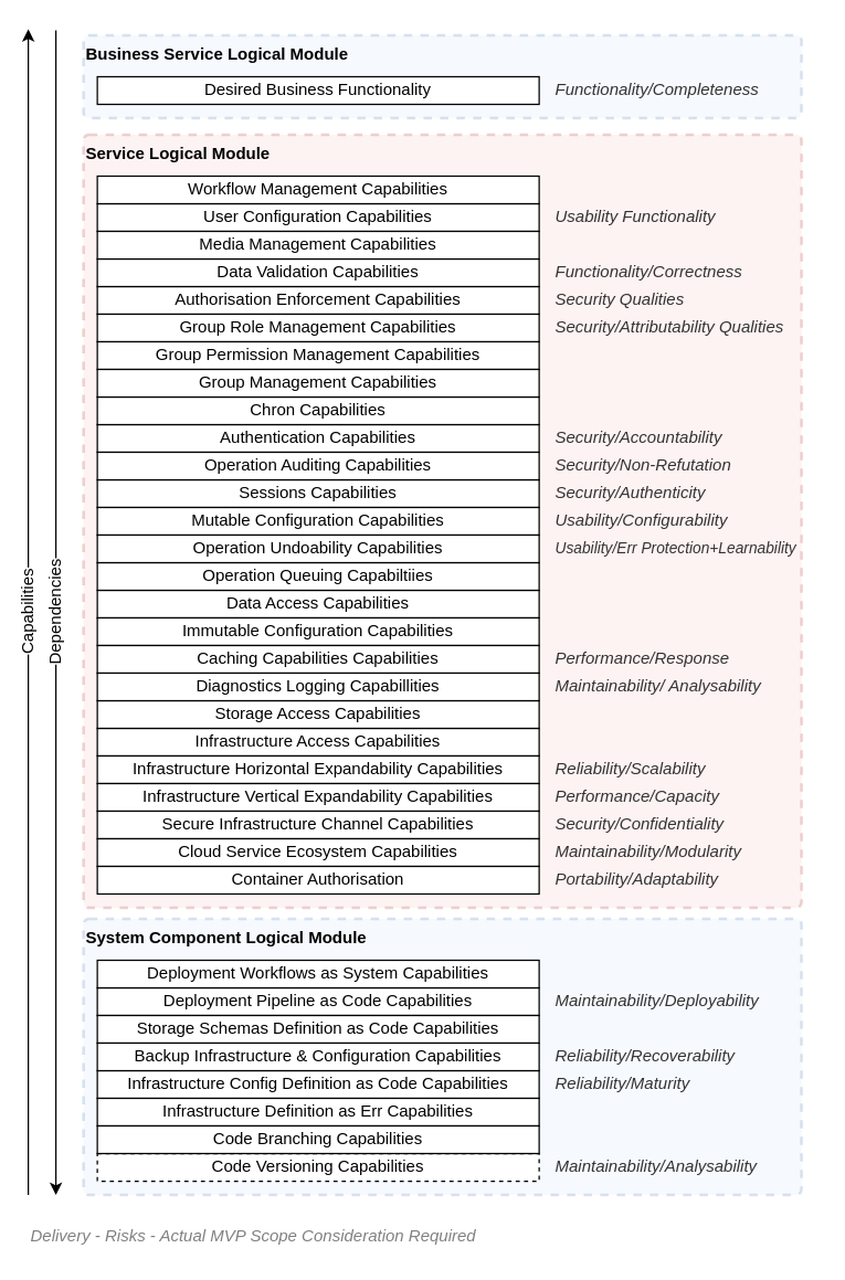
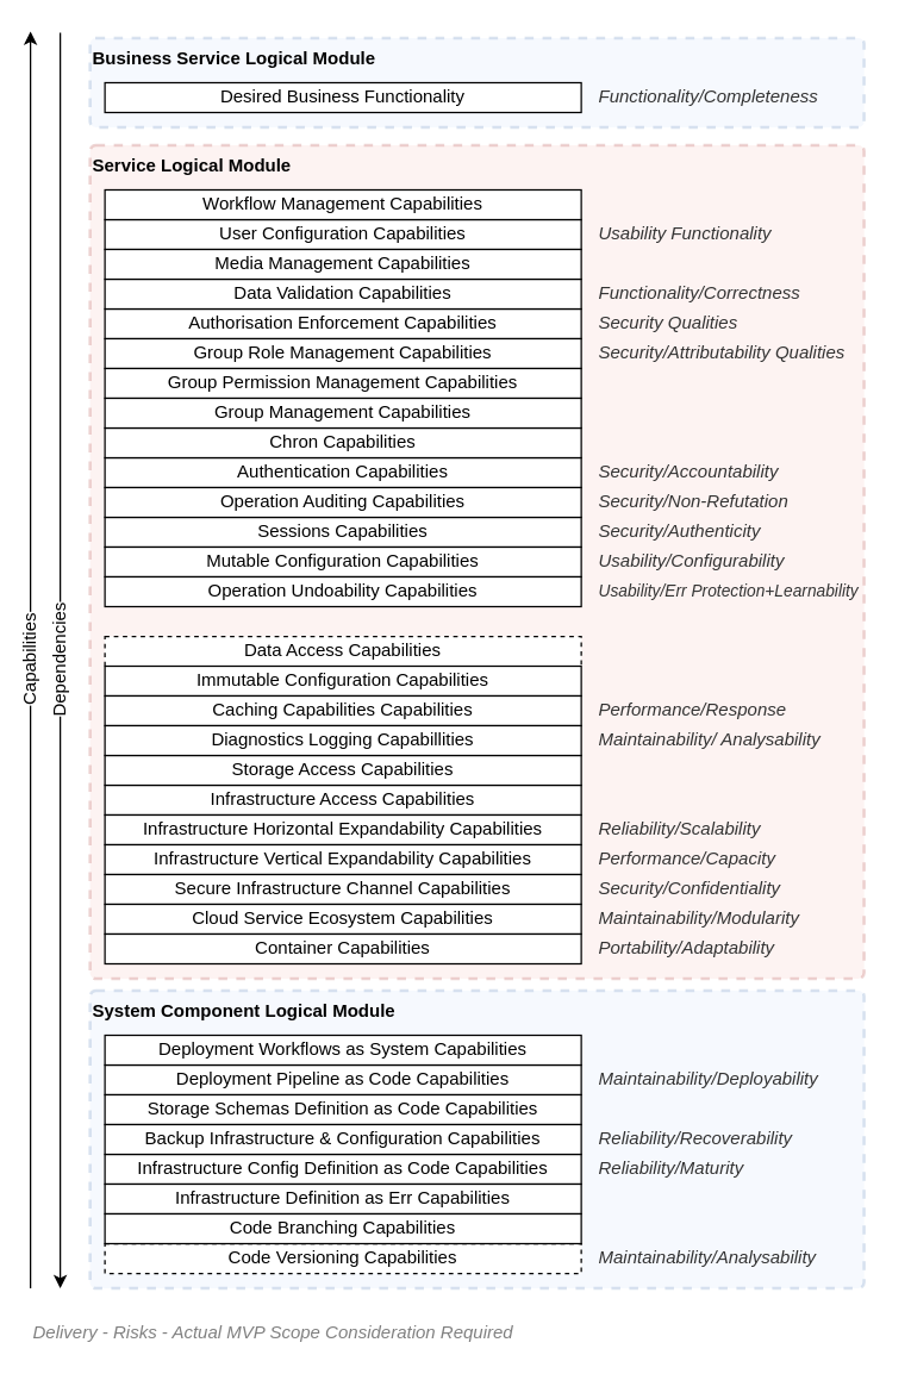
- <mxCell id="33" value="Operation Queuing Capabiltiies" style="rounded=0;whiteSpace=wrap;html=1;fontSize=12;fillColor=#ffffff;gradientColor=none;align=center;" vertex="1" parent="2"><mxGeometry x="10" y="310" width="320" height="20" as="geometry" /></mxCell>
- <mxCell id="7" value="Data Access&amp;nbsp;Capabilities" style="rounded=0;whiteSpace=wrap;html=1;fontSize=12;fillColor=#ffffff;gradientColor=none;align=center;" vertex="1" parent="2"><mxGeometry x="10" y="330" width="320" height="20" as="geometry" /></mxCell>
+ <mxCell id="7" value="Data Access&amp;nbsp;Capabilities" style="rounded=0;whiteSpace=wrap;html=1;fontSize=12;fillColor=#ffffff;gradientColor=none;align=center;dashed=1;" vertex="1" parent="2"><mxGeometry x="10" y="330" width="320" height="20" as="geometry" /></mxCell>
- <mxCell id="27" value="Container Authorisation" style="rounded=0;whiteSpace=wrap;html=1;fontSize=12;fillColor=#ffffff;gradientColor=none;align=center;" vertex="1" parent="2"><mxGeometry x="10" y="530" width="320" height="20" as="geometry" /></mxCell>
+ <mxCell id="27" value="Container Capabilities" style="rounded=0;whiteSpace=wrap;html=1;fontSize=12;fillColor=#ffffff;gradientColor=none;align=center;" vertex="1" parent="2"><mxGeometry x="10" y="530" width="320" height="20" as="geometry" /></mxCell>
